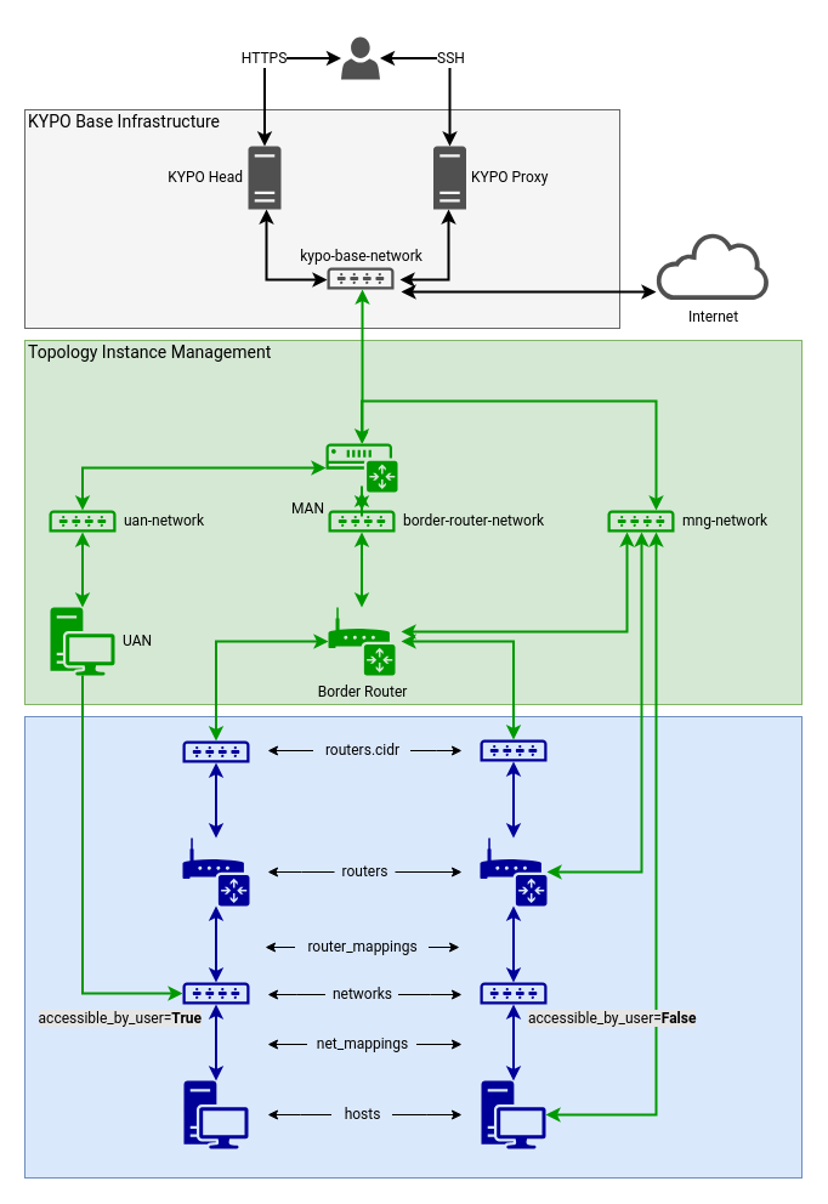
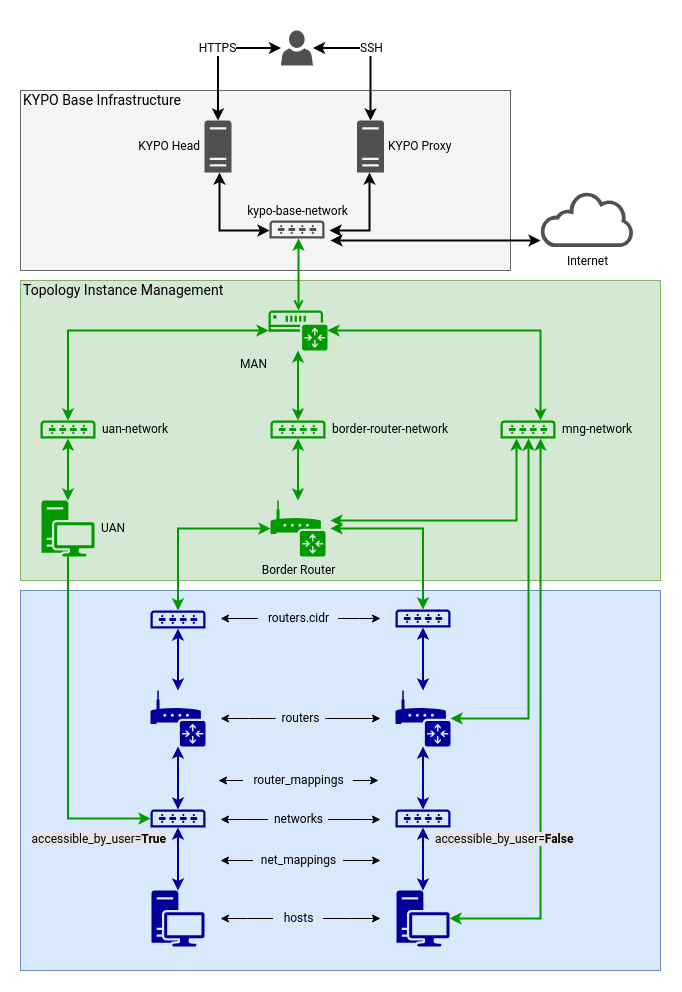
- <mxCell id="16" value="MAN" style="pointerEvents=1;shadow=0;dashed=0;html=1;strokeColor=none;labelPosition=left;verticalLabelPosition=bottom;verticalAlign=top;outlineConnect=0;align=right;shape=mxgraph.office.devices.ip_gateway;fillColor=#009900;fontSize=12;fontFamily=Roboto;fontSource=https%3A%2F%2Ffonts.googleapis.com%2Fcss%3Ffamily%3DRoboto;" parent="6" vertex="1"><mxGeometry x="268" y="365" width="59" height="40" as="geometry" /></mxCell>
+ <mxCell id="16" value="MAN" style="pointerEvents=1;shadow=0;dashed=0;html=1;strokeColor=none;labelPosition=left;verticalLabelPosition=bottom;verticalAlign=top;outlineConnect=0;align=right;shape=mxgraph.office.devices.ip_gateway;fillColor=#009900;fontSize=12;fontFamily=Roboto;fontSource=https%3A%2F%2Ffonts.googleapis.com%2Fcss%3Ffamily%3DRoboto;" parent="6" vertex="1"><mxGeometry x="268" y="310" width="59" height="40" as="geometry" /></mxCell>
